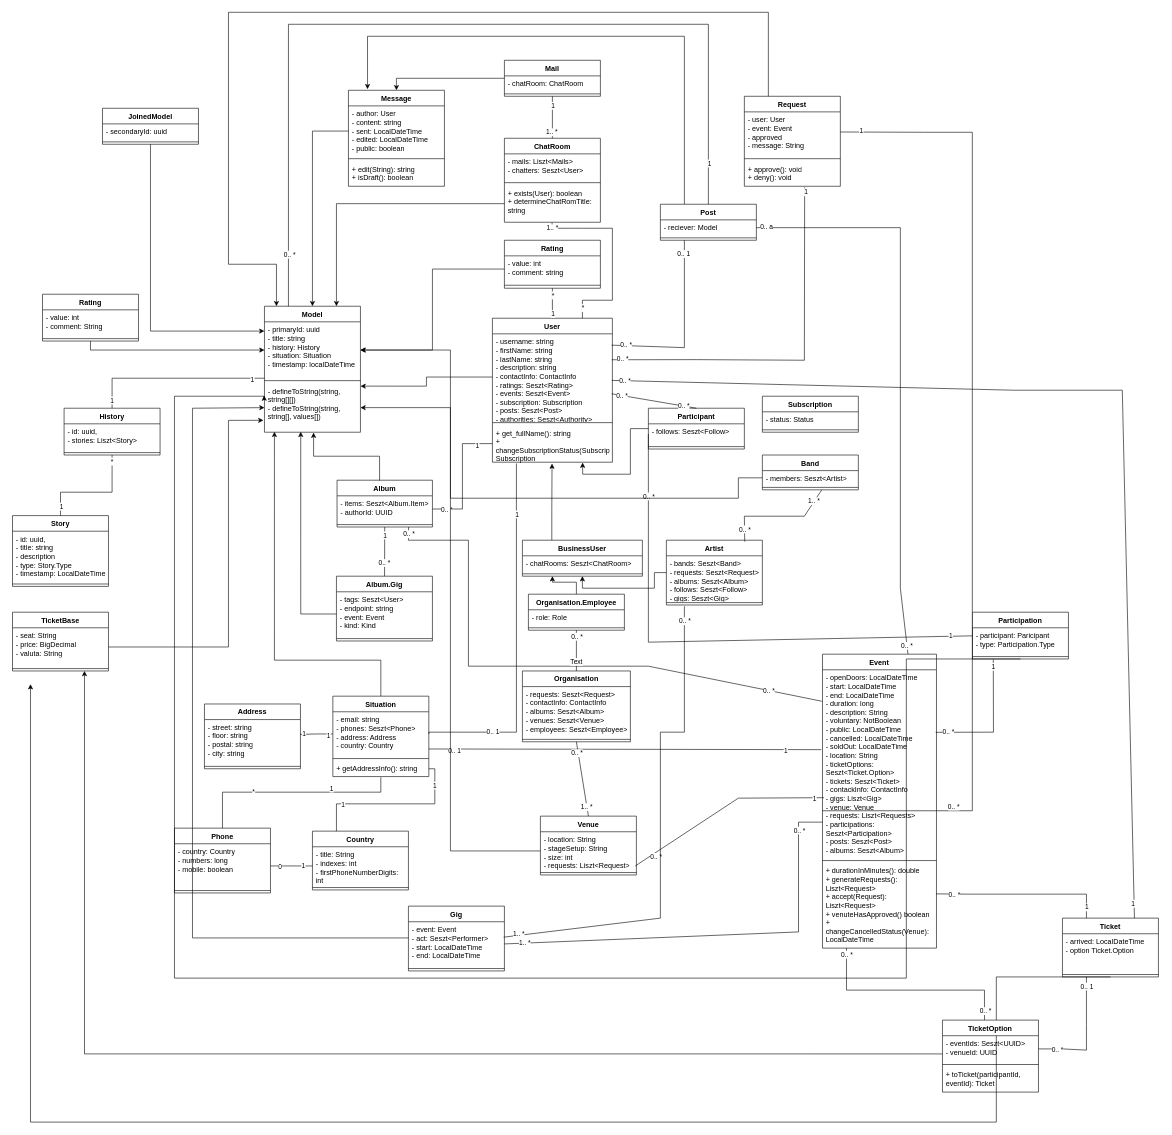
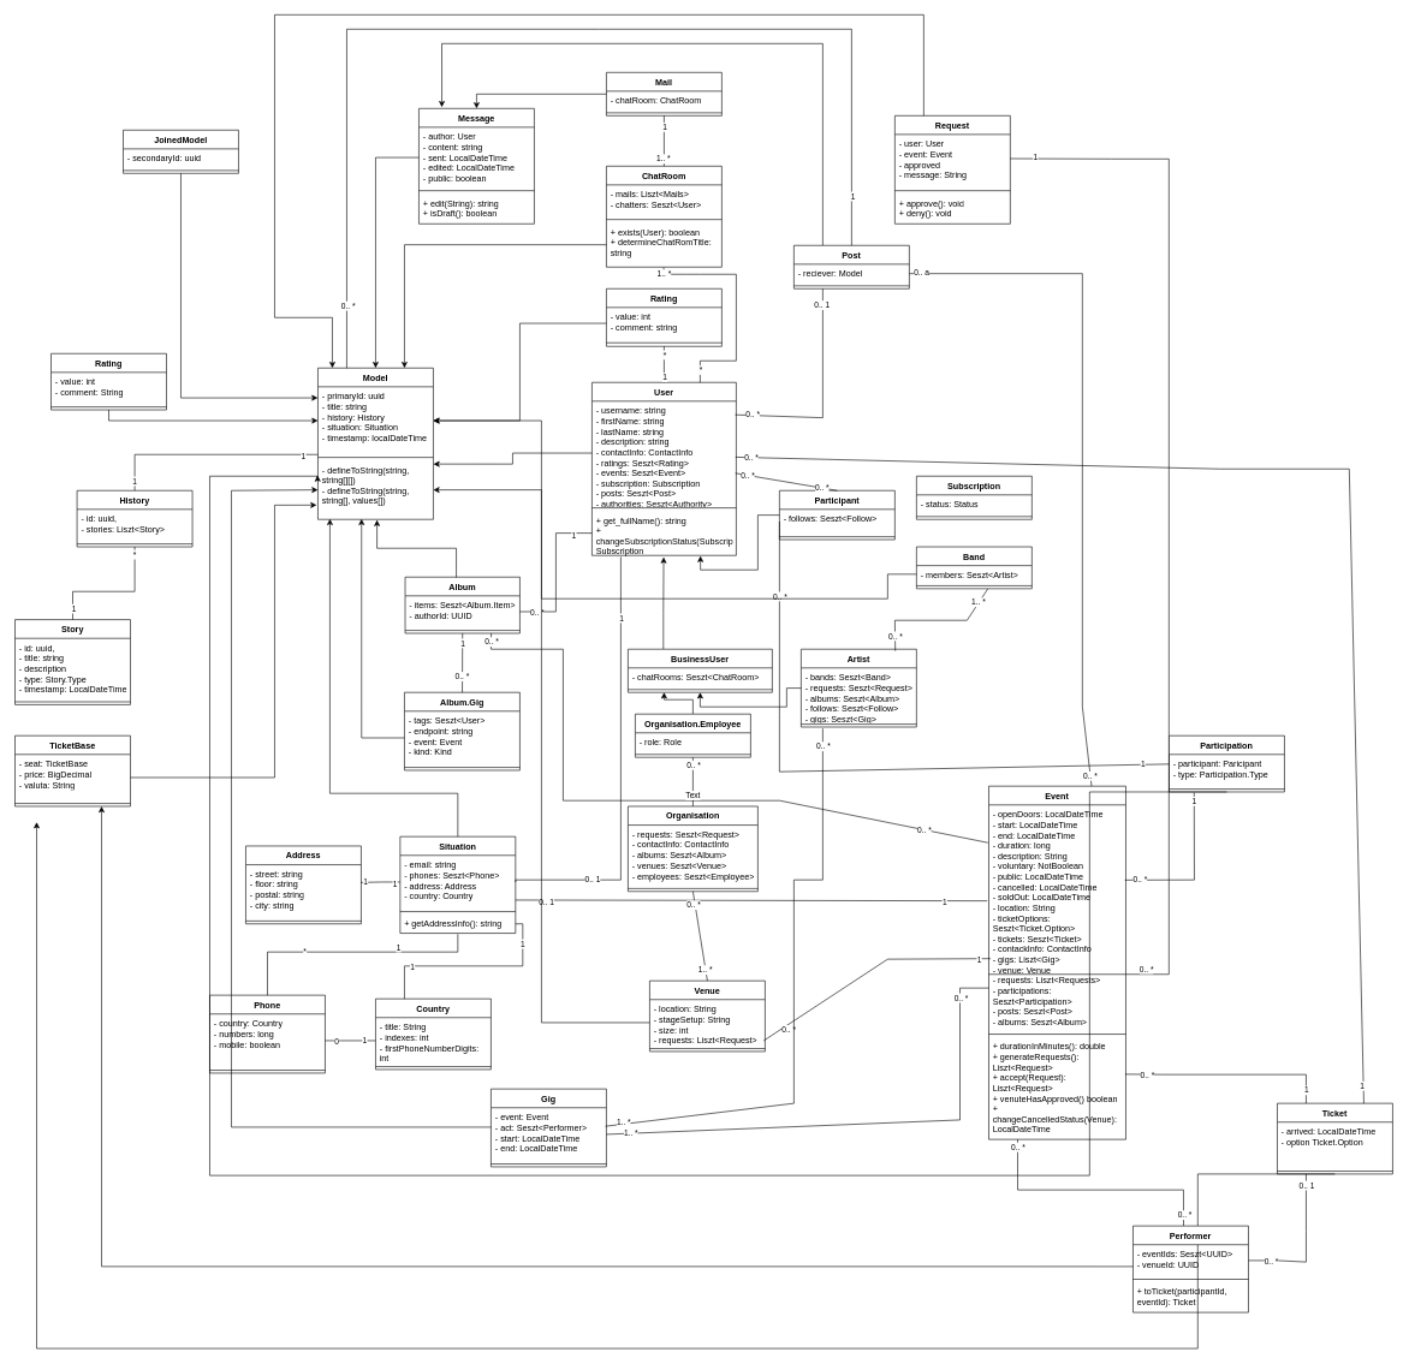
- <mxCell id="105" value="" style="endArrow=none;html=1;rounded=0;exitX=0.628;exitY=1.04;exitDx=0;exitDy=0;entryX=0.995;entryY=0.3;entryDx=0;entryDy=0;exitPerimeter=0;entryPerimeter=0;" parent="1" source="103" target="11" edge="1"><mxGeometry width="50" height="50" relative="1" as="geometry"><mxPoint x="540" y="370" as="sourcePoint" /><mxPoint x="590" y="320" as="targetPoint" /><Array as="points"><mxPoint x="1340" y="600" /><mxPoint x="1160" y="599" /></Array></mxGeometry></mxCell>
- <mxCell id="106" value="1" style="edgeLabel;html=1;align=center;verticalAlign=middle;resizable=0;points=[];" parent="105" vertex="1" connectable="0"><mxGeometry x="-0.975" y="2" relative="1" as="geometry"><mxPoint as="offset" /></mxGeometry></mxCell>
- <mxCell id="107" value="0.. *" style="edgeLabel;html=1;align=center;verticalAlign=middle;resizable=0;points=[];" parent="105" vertex="1" connectable="0"><mxGeometry x="0.976" y="-3" relative="1" as="geometry"><mxPoint x="10" as="offset" /></mxGeometry></mxCell>
- <mxCell id="175" value="- seat: String&lt;div&gt;- price: BigDecimal&lt;/div&gt;&lt;div&gt;- valuta: String&lt;/div&gt;" style="text;strokeColor=none;fillColor=none;align=left;verticalAlign=top;spacingLeft=4;spacingRight=4;overflow=hidden;rotatable=0;points=[[0,0.5],[1,0.5]];portConstraint=eastwest;whiteSpace=wrap;html=1;" parent="174" vertex="1"><mxGeometry y="26" width="160" height="64" as="geometry" /></mxCell>
+ <mxCell id="175" value="- seat: TicketBase&lt;div&gt;- price: BigDecimal&lt;/div&gt;&lt;div&gt;- valuta: String&lt;/div&gt;" style="text;strokeColor=none;fillColor=none;align=left;verticalAlign=top;spacingLeft=4;spacingRight=4;overflow=hidden;rotatable=0;points=[[0,0.5],[1,0.5]];portConstraint=eastwest;whiteSpace=wrap;html=1;" parent="174" vertex="1"><mxGeometry y="26" width="160" height="64" as="geometry" /></mxCell>
- <mxCell id="195" value="TicketOption" style="swimlane;fontStyle=1;align=center;verticalAlign=top;childLayout=stackLayout;horizontal=1;startSize=26;horizontalStack=0;resizeParent=1;resizeParentMax=0;resizeLast=0;collapsible=1;marginBottom=0;whiteSpace=wrap;html=1;" parent="1" vertex="1"><mxGeometry x="1570.23" y="1700" width="160" height="120" as="geometry" /></mxCell>
+ <mxCell id="195" value="Performer" style="swimlane;fontStyle=1;align=center;verticalAlign=top;childLayout=stackLayout;horizontal=1;startSize=26;horizontalStack=0;resizeParent=1;resizeParentMax=0;resizeLast=0;collapsible=1;marginBottom=0;whiteSpace=wrap;html=1;" parent="1" vertex="1"><mxGeometry x="1570.23" y="1700" width="160" height="120" as="geometry" /></mxCell>
